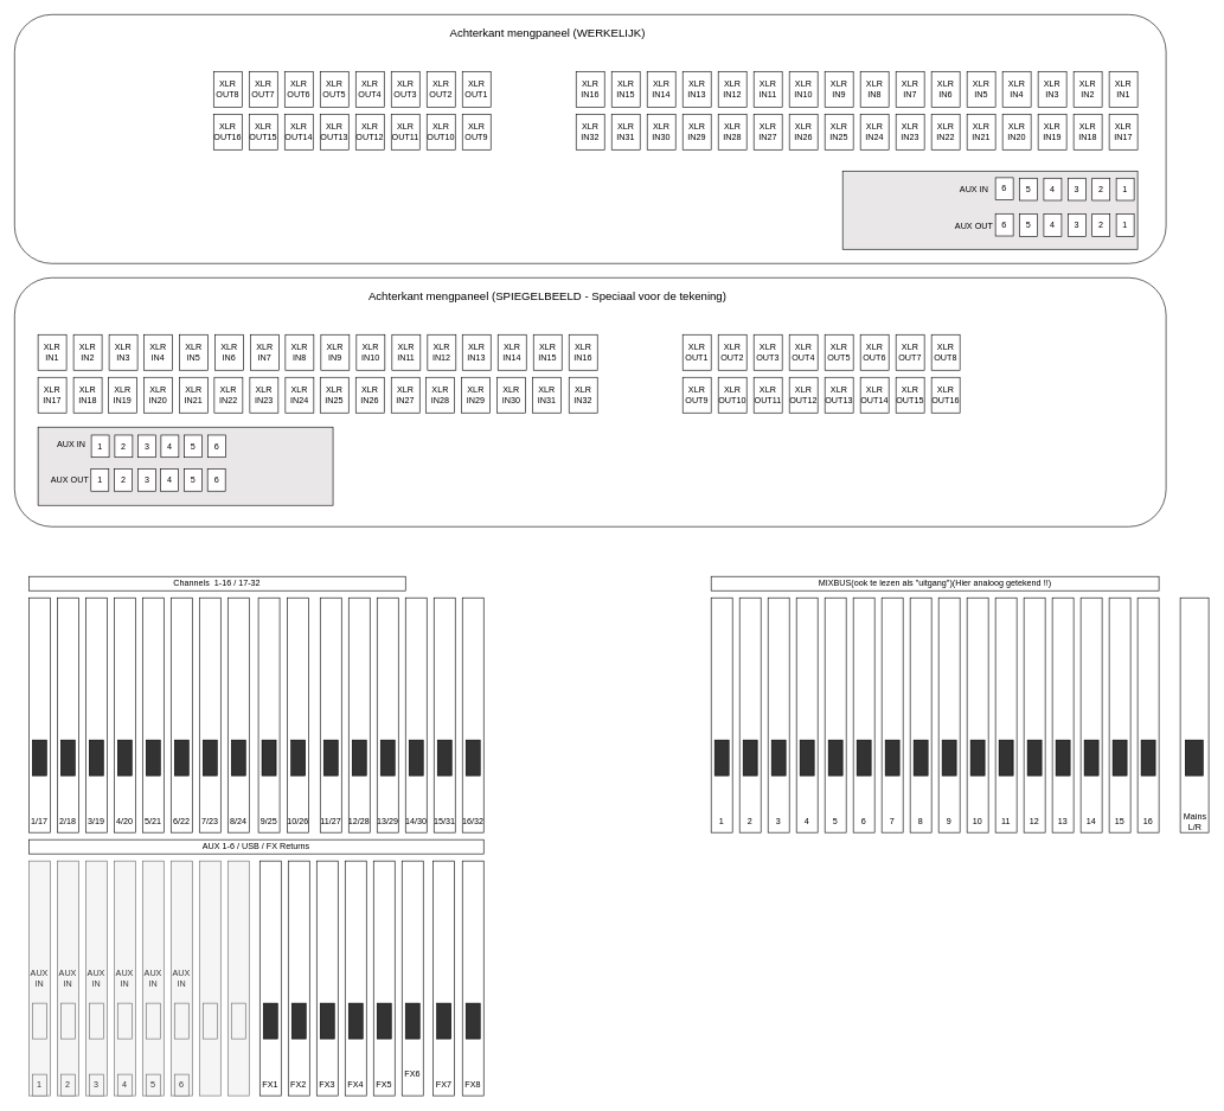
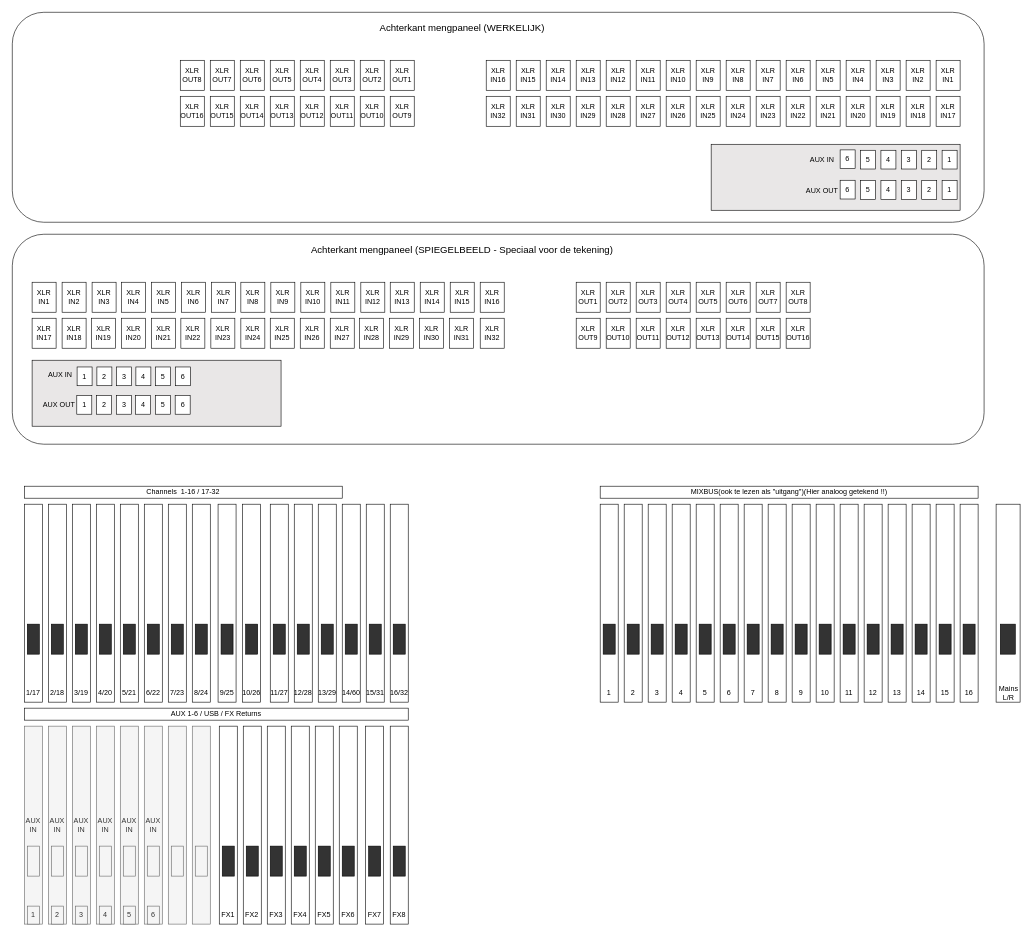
- <mxCell id="80" value="14/30" style="text;html=1;strokeColor=none;fillColor=none;align=center;verticalAlign=middle;whiteSpace=wrap;rounded=0;" vertex="1" parent="1"><mxGeometry x="575" y="1140" width="20" height="30" as="geometry" /></mxCell>
+ <mxCell id="80" value="14/60" style="text;html=1;strokeColor=none;fillColor=none;align=center;verticalAlign=middle;whiteSpace=wrap;rounded=0;" vertex="1" parent="1"><mxGeometry x="575" y="1140" width="20" height="30" as="geometry" /></mxCell>
- <mxCell id="192" value="FX6" style="text;html=1;strokeColor=none;fillColor=none;align=center;verticalAlign=middle;whiteSpace=wrap;rounded=0;" vertex="1" parent="1"><mxGeometry x="570" y="1495" width="20" height="30" as="geometry" /></mxCell>
+ <mxCell id="192" value="FX6" style="text;html=1;strokeColor=none;fillColor=none;align=center;verticalAlign=middle;whiteSpace=wrap;rounded=0;" vertex="1" parent="1"><mxGeometry x="570" y="1510" width="20" height="30" as="geometry" /></mxCell>
